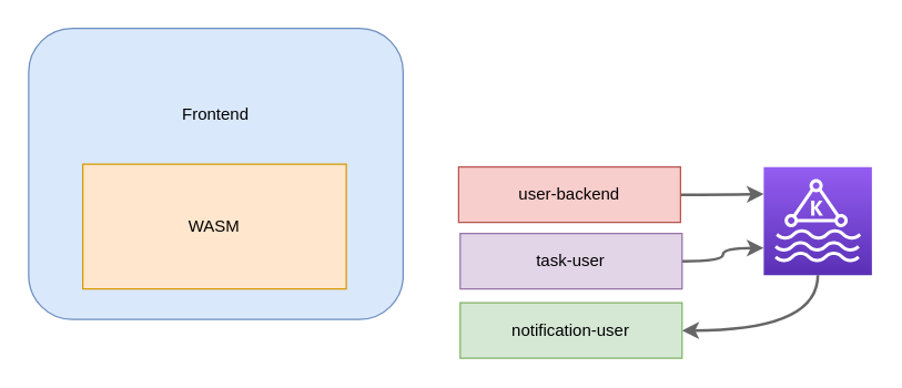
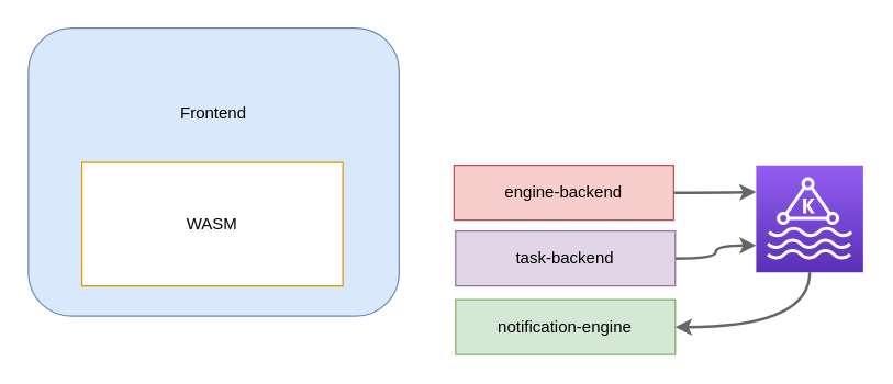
- <mxCell id="12" value="user-backend" style="rounded=0;whiteSpace=wrap;html=1;fillColor=#f8cecc;strokeColor=#b85450;" vertex="1" parent="1"><mxGeometry x="330" y="120" width="160" height="40" as="geometry" /></mxCell>
+ <mxCell id="12" value="engine-backend" style="rounded=0;whiteSpace=wrap;html=1;fillColor=#f8cecc;strokeColor=#b85450;" vertex="1" parent="1"><mxGeometry x="330" y="120" width="160" height="40" as="geometry" /></mxCell>
- <mxCell id="3" value="WASM" style="rounded=0;whiteSpace=wrap;html=1;fillColor=#ffe6cc;strokeColor=#d79b00;" vertex="1" parent="1"><mxGeometry x="59" y="118" width="190" height="90" as="geometry" /></mxCell>
+ <mxCell id="3" value="WASM" style="rounded=0;whiteSpace=wrap;html=1;fillColor=#ffffff;strokeColor=#d79b00;" vertex="1" parent="1"><mxGeometry x="59" y="118" width="190" height="90" as="geometry" /></mxCell>
- <mxCell id="5" value="task-user" style="rounded=0;whiteSpace=wrap;html=1;fillColor=#e1d5e7;strokeColor=#9673a6;" vertex="1" parent="1"><mxGeometry x="331.14" y="168" width="160" height="40" as="geometry" /></mxCell>
+ <mxCell id="5" value="task-backend" style="rounded=0;whiteSpace=wrap;html=1;fillColor=#e1d5e7;strokeColor=#9673a6;" vertex="1" parent="1"><mxGeometry x="331.14" y="168" width="160" height="40" as="geometry" /></mxCell>
- <mxCell id="14" value="notification-user" style="rounded=0;whiteSpace=wrap;html=1;fillColor=#d5e8d4;strokeColor=#82b366;" vertex="1" parent="1"><mxGeometry x="331.14" y="218" width="160" height="40" as="geometry" /></mxCell>
+ <mxCell id="14" value="notification-engine" style="rounded=0;whiteSpace=wrap;html=1;fillColor=#d5e8d4;strokeColor=#82b366;" vertex="1" parent="1"><mxGeometry x="331.14" y="218" width="160" height="40" as="geometry" /></mxCell>
